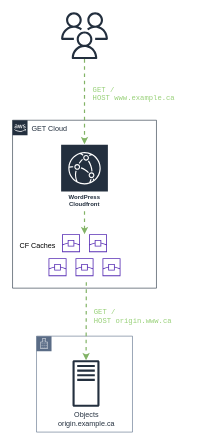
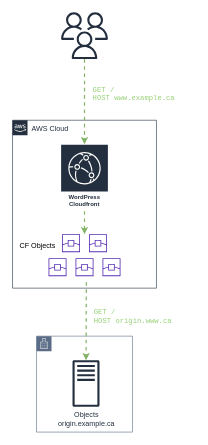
- <mxCell id="2" value="GET Cloud" style="points=[[0,0],[0.25,0],[0.5,0],[0.75,0],[1,0],[1,0.25],[1,0.5],[1,0.75],[1,1],[0.75,1],[0.5,1],[0.25,1],[0,1],[0,0.75],[0,0.5],[0,0.25]];outlineConnect=0;gradientColor=none;html=1;whiteSpace=wrap;fontSize=12;fontStyle=0;shape=mxgraph.aws4.group;grIcon=mxgraph.aws4.group_aws_cloud_alt;strokeColor=#232F3E;fillColor=none;verticalAlign=top;align=left;spacingLeft=30;fontColor=#232F3E;dashed=0;" parent="1" vertex="1"><mxGeometry x="20" y="200" width="240" height="280" as="geometry" /></mxCell>
+ <mxCell id="2" value="AWS Cloud" style="points=[[0,0],[0.25,0],[0.5,0],[0.75,0],[1,0],[1,0.25],[1,0.5],[1,0.75],[1,1],[0.75,1],[0.5,1],[0.25,1],[0,1],[0,0.75],[0,0.5],[0,0.25]];outlineConnect=0;gradientColor=none;html=1;whiteSpace=wrap;fontSize=12;fontStyle=0;shape=mxgraph.aws4.group;grIcon=mxgraph.aws4.group_aws_cloud_alt;strokeColor=#232F3E;fillColor=none;verticalAlign=top;align=left;spacingLeft=30;fontColor=#232F3E;dashed=0;" parent="1" vertex="1"><mxGeometry x="20" y="200" width="240" height="280" as="geometry" /></mxCell>
- <mxCell id="10" value="CF Caches" style="text;html=1;resizable=0;points=[];autosize=1;align=left;verticalAlign=top;spacingTop=-4;" parent="4" vertex="1"><mxGeometry x="30" y="400" width="80" height="20" as="geometry" /></mxCell>
+ <mxCell id="10" value="CF Objects" style="text;html=1;resizable=0;points=[];autosize=1;align=left;verticalAlign=top;spacingTop=-4;" parent="4" vertex="1"><mxGeometry x="30" y="400" width="80" height="20" as="geometry" /></mxCell>
